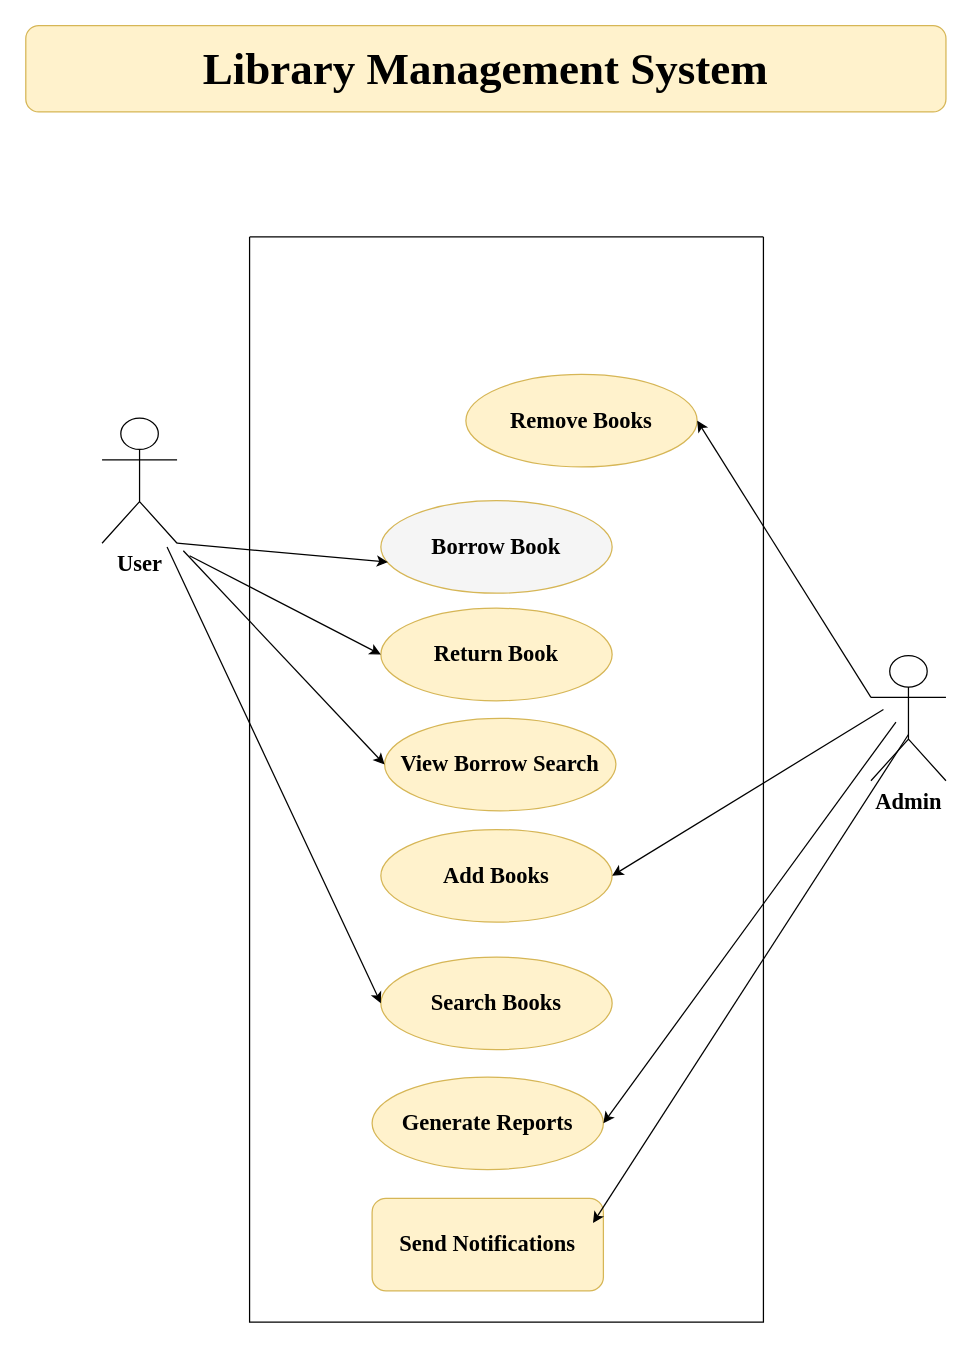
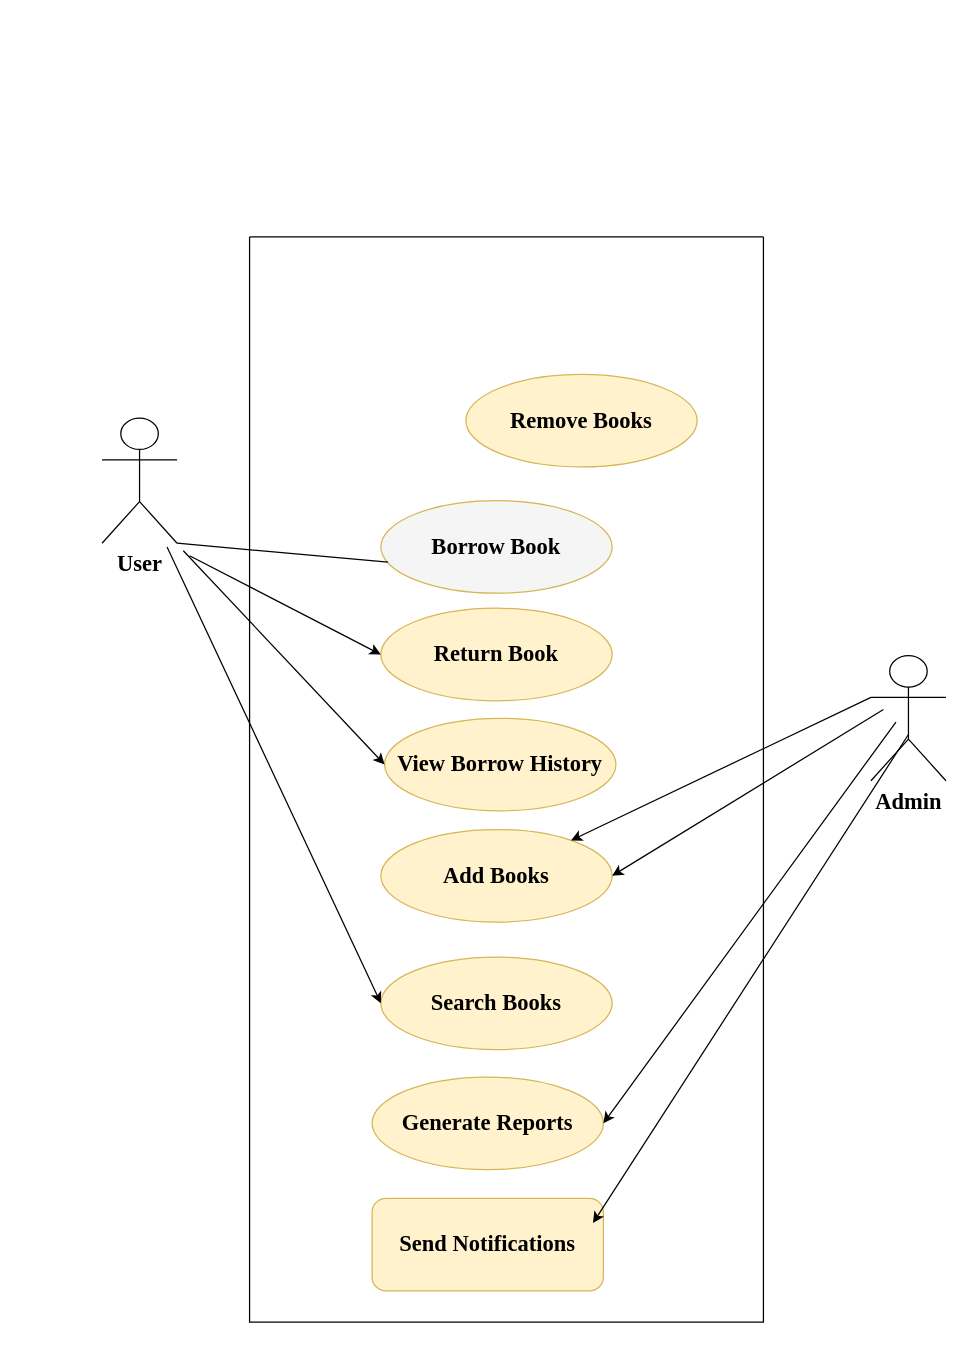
- <mxCell id="21" value="&lt;font style=&quot;font-size: 36px;&quot; face=&quot;Times New Roman&quot;&gt;&lt;b style=&quot;&quot;&gt;Library Management System&lt;/b&gt;&lt;/font&gt;" style="rounded=1;whiteSpace=wrap;html=1;fillColor=#fff2cc;strokeColor=#d6b656;" vertex="1" parent="1"><mxGeometry x="20" y="20" width="736" height="69" as="geometry" /></mxCell>
- <mxCell id="14" value="" style="endArrow=classic;html=1;rounded=0;entryX=0.031;entryY=0.664;entryDx=0;entryDy=0;entryPerimeter=0;exitX=1;exitY=1;exitDx=0;exitDy=0;exitPerimeter=0;fontFamily=Times New Roman;fontStyle=1;fontSize=18;" edge="1" parent="1" source="2" target="6"><mxGeometry width="50" height="50" relative="1" as="geometry"><mxPoint x="143" y="447" as="sourcePoint" /><mxPoint x="314" y="812" as="targetPoint" /></mxGeometry></mxCell>
+ <mxCell id="14" value="" style="endArrow=none;html=1;rounded=0;entryX=0.031;entryY=0.664;entryDx=0;entryDy=0;entryPerimeter=0;exitX=1;exitY=1;exitDx=0;exitDy=0;exitPerimeter=0;fontFamily=Times New Roman;fontStyle=1;fontSize=18;" edge="1" parent="1" source="2" target="6"><mxGeometry width="50" height="50" relative="1" as="geometry"><mxPoint x="143" y="447" as="sourcePoint" /><mxPoint x="314" y="812" as="targetPoint" /></mxGeometry></mxCell>
- <mxCell id="17" value="" style="endArrow=classic;html=1;rounded=0;exitX=0;exitY=0.333;exitDx=0;exitDy=0;exitPerimeter=0;entryX=1;entryY=0.5;entryDx=0;entryDy=0;fontFamily=Times New Roman;fontStyle=1;fontSize=18;" edge="1" parent="1" source="3" target="10"><mxGeometry width="50" height="50" relative="1" as="geometry"><mxPoint x="151" y="444" as="sourcePoint" /><mxPoint x="323" y="271" as="targetPoint" /></mxGeometry></mxCell>
+ <mxCell id="17" value="" style="endArrow=classic;html=1;rounded=0;exitX=0;exitY=0.333;exitDx=0;exitDy=0;exitPerimeter=0;fontFamily=Times New Roman;fontStyle=1;fontSize=18;" edge="1" parent="1" source="3" target="9"><mxGeometry width="50" height="50" relative="1" as="geometry"><mxPoint x="151" y="444" as="sourcePoint" /><mxPoint x="323" y="271" as="targetPoint" /></mxGeometry></mxCell>
- <mxCell id="8" value="View Borrow Search" style="ellipse;whiteSpace=wrap;html=1;fontFamily=Times New Roman;fontStyle=1;fontSize=18;fillColor=#fff2cc;strokeColor=#d6b656;" vertex="1" parent="4"><mxGeometry x="108" y="385" width="185" height="74" as="geometry" /></mxCell>
+ <mxCell id="8" value="View Borrow History" style="ellipse;whiteSpace=wrap;html=1;fontFamily=Times New Roman;fontStyle=1;fontSize=18;fillColor=#fff2cc;strokeColor=#d6b656;" vertex="1" parent="4"><mxGeometry x="108" y="385" width="185" height="74" as="geometry" /></mxCell>
